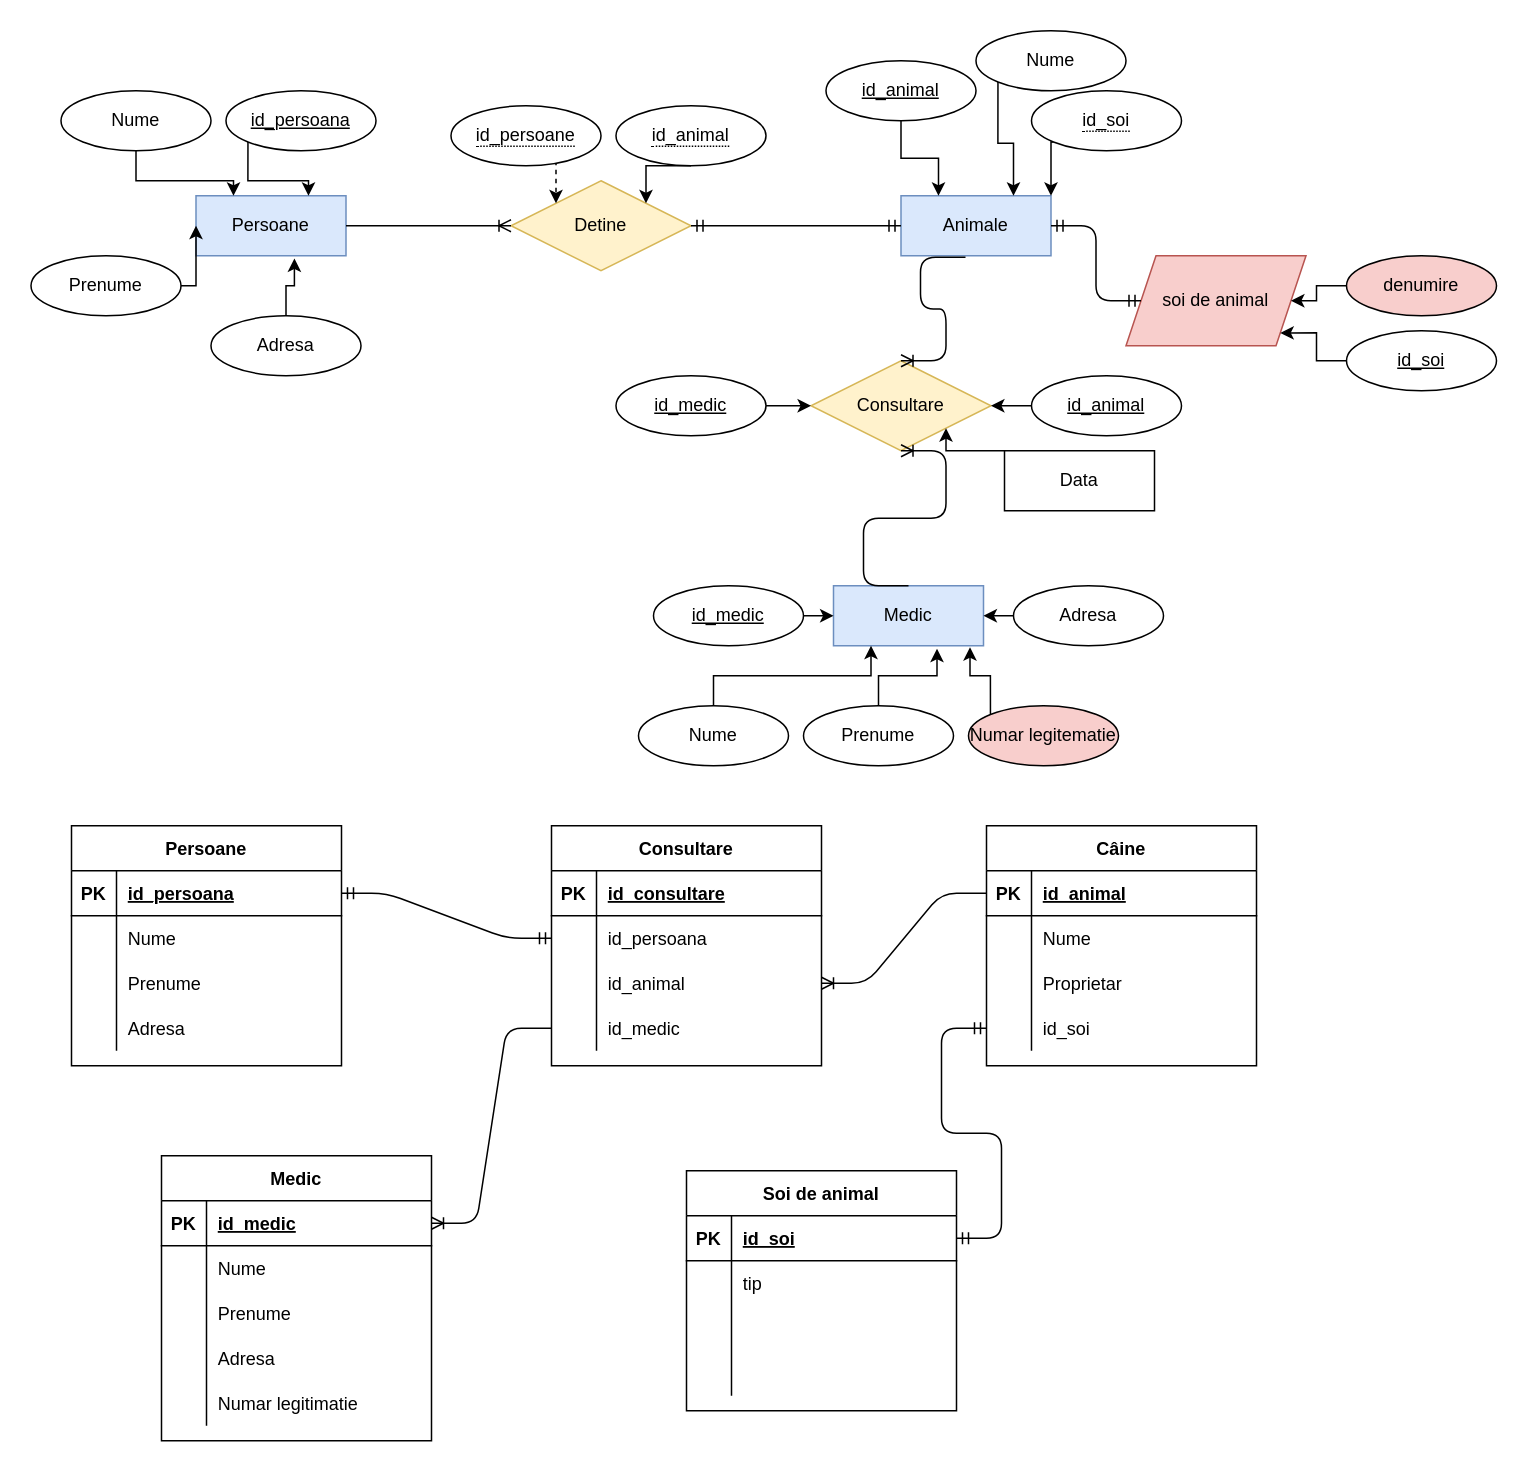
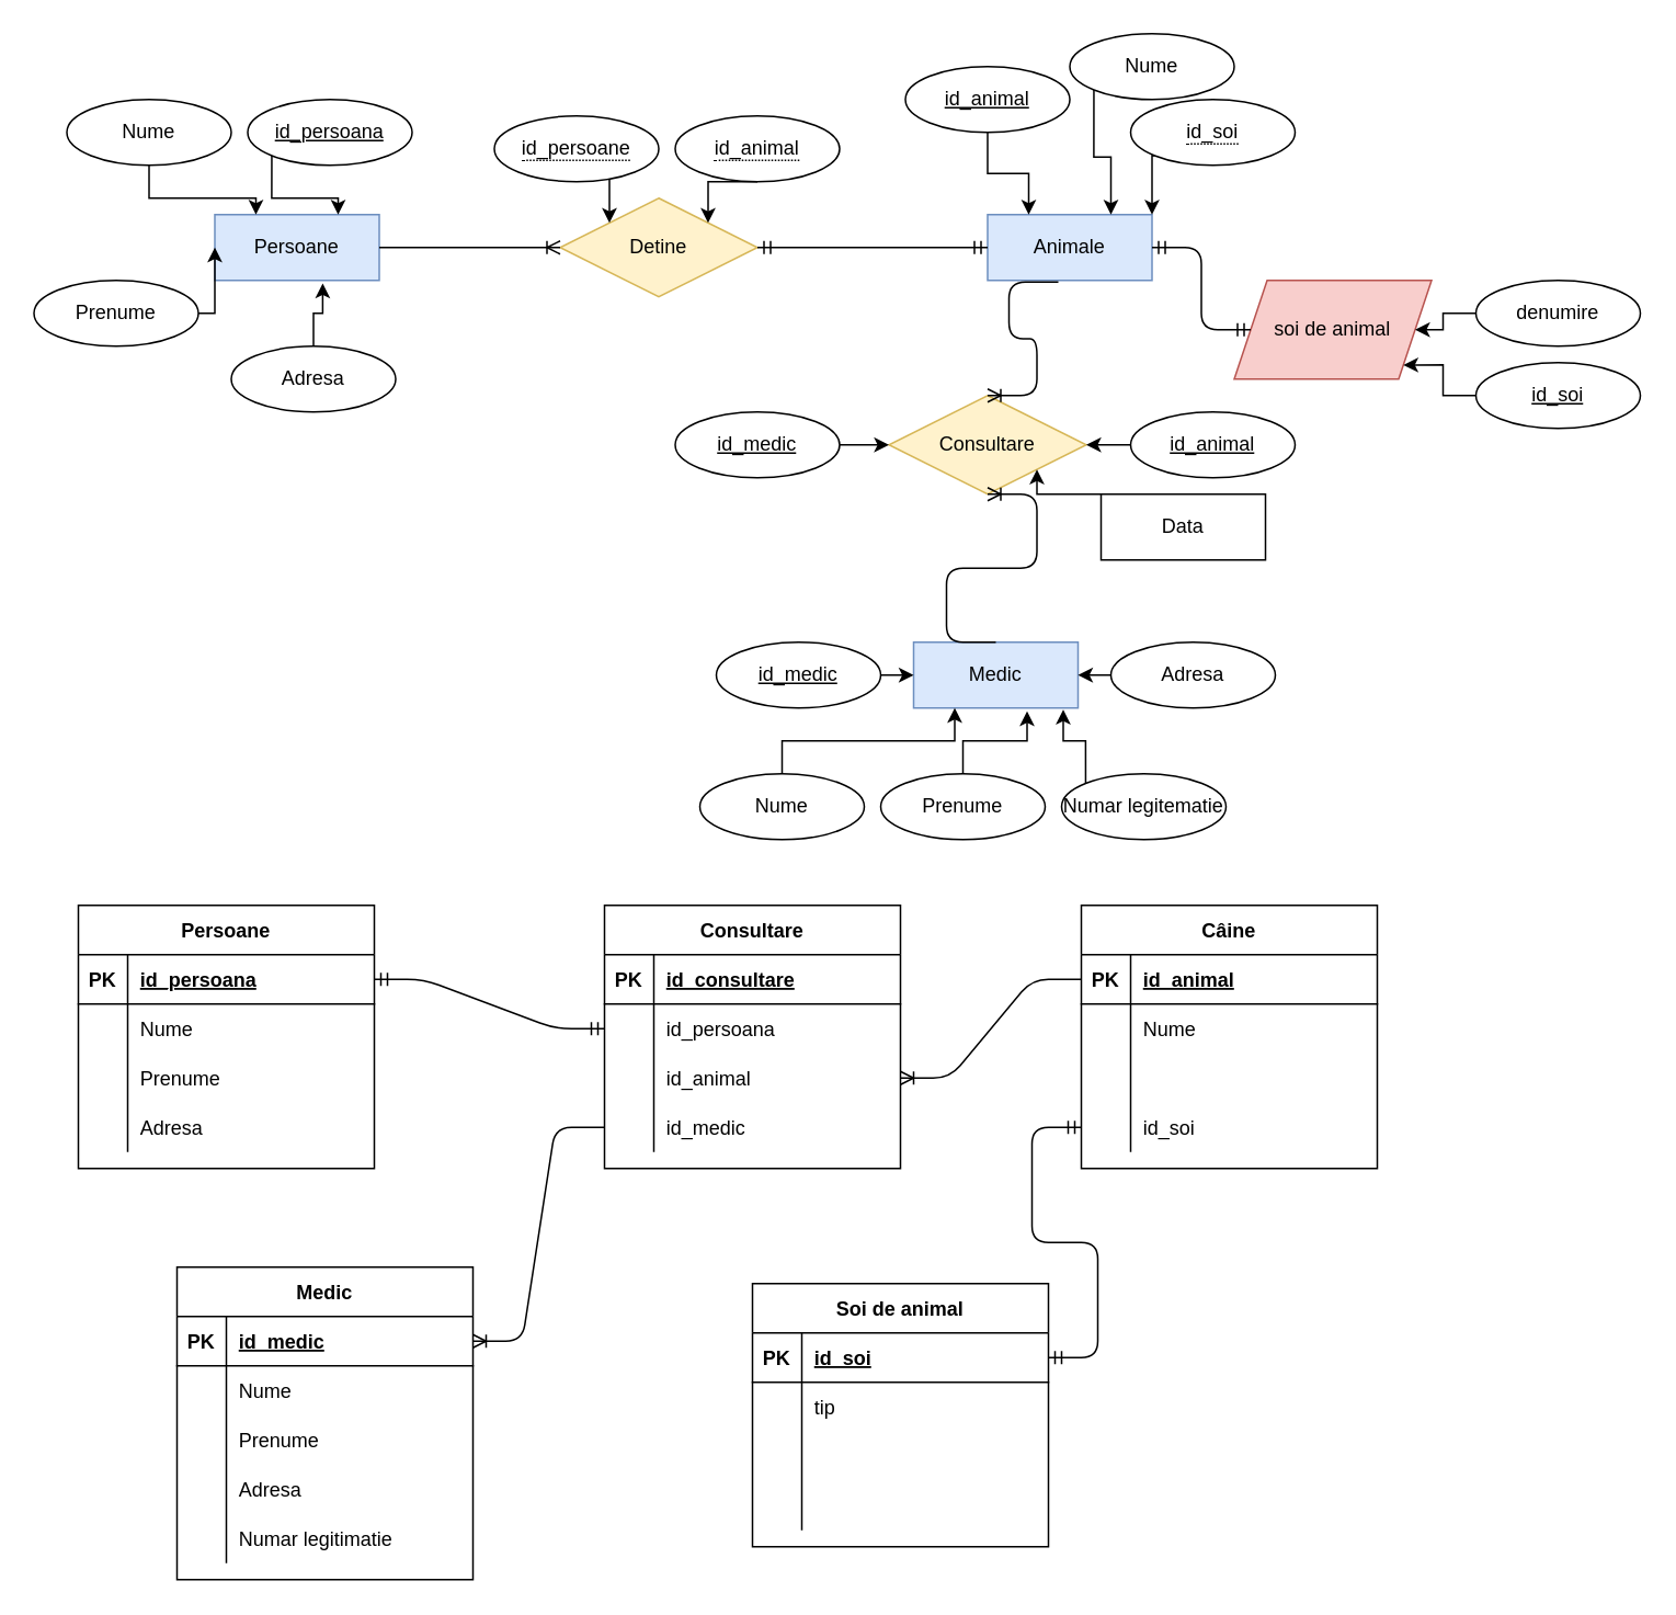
- <mxCell id="28" style="edgeStyle=orthogonalEdgeStyle;rounded=0;orthogonalLoop=1;jettySize=auto;html=1;exitX=1;exitY=1;exitDx=0;exitDy=0;entryX=0;entryY=0;entryDx=0;entryDy=0;dashed=1;" parent="1" source="29" target="25" edge="1"><mxGeometry relative="1" as="geometry" /></mxCell>
+ <mxCell id="28" style="edgeStyle=orthogonalEdgeStyle;rounded=0;orthogonalLoop=1;jettySize=auto;html=1;exitX=1;exitY=1;exitDx=0;exitDy=0;entryX=0;entryY=0;entryDx=0;entryDy=0;" parent="1" source="29" target="25" edge="1"><mxGeometry relative="1" as="geometry" /></mxCell>
- <mxCell id="36" value="denumire" style="ellipse;whiteSpace=wrap;html=1;align=center;fillColor=#f8cecc;" parent="1" vertex="1"><mxGeometry x="897" y="170" width="100" height="40" as="geometry" /></mxCell>
+ <mxCell id="36" value="denumire" style="ellipse;whiteSpace=wrap;html=1;align=center;" parent="1" vertex="1"><mxGeometry x="897" y="170" width="100" height="40" as="geometry" /></mxCell>
- <mxCell id="27" value="Numar legitematie" style="ellipse;whiteSpace=wrap;html=1;align=center;fillColor=#f8cecc;" parent="1" vertex="1"><mxGeometry x="645" y="470" width="100" height="40" as="geometry" /></mxCell>
+ <mxCell id="27" value="Numar legitematie" style="ellipse;whiteSpace=wrap;html=1;align=center;" parent="1" vertex="1"><mxGeometry x="645" y="470" width="100" height="40" as="geometry" /></mxCell>
- <mxCell id="73" value="Proprietar" style="shape=partialRectangle;connectable=0;fillColor=none;top=0;left=0;bottom=0;right=0;align=left;spacingLeft=6;overflow=hidden;" parent="71" vertex="1"><mxGeometry x="30" width="150" height="30" as="geometry" /></mxCell>
